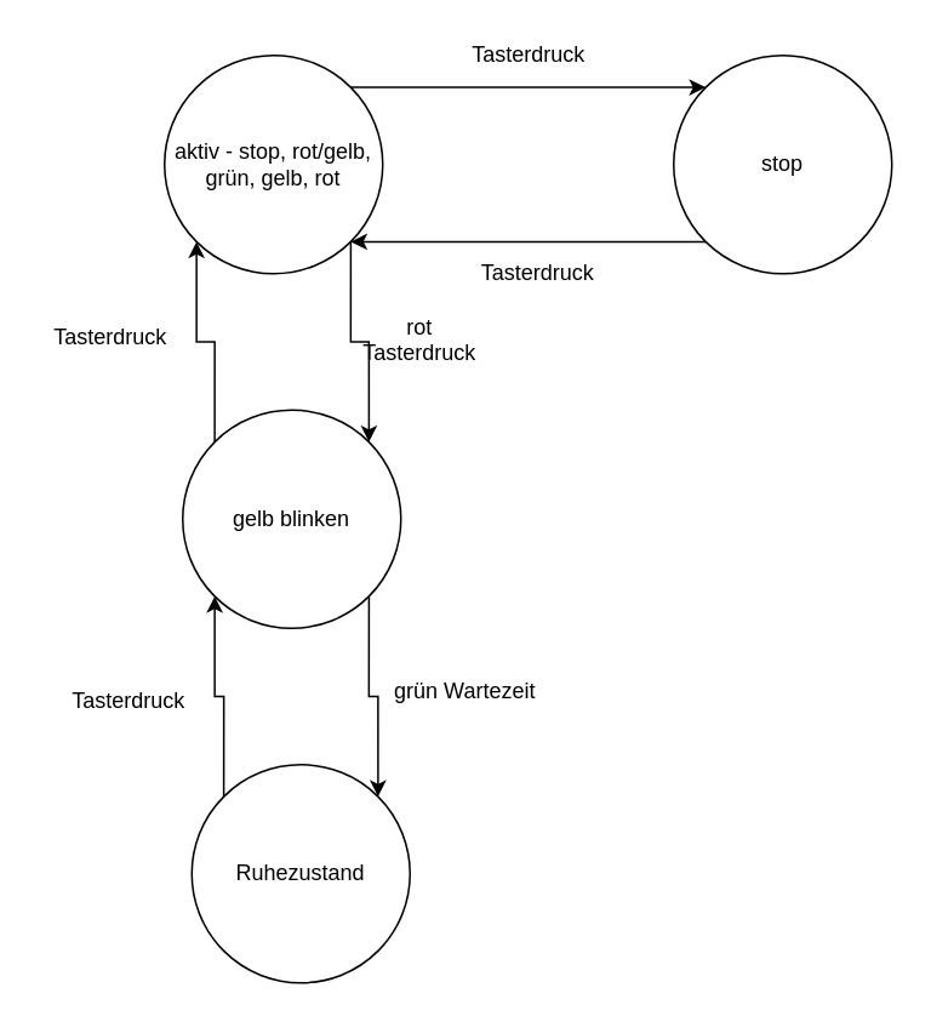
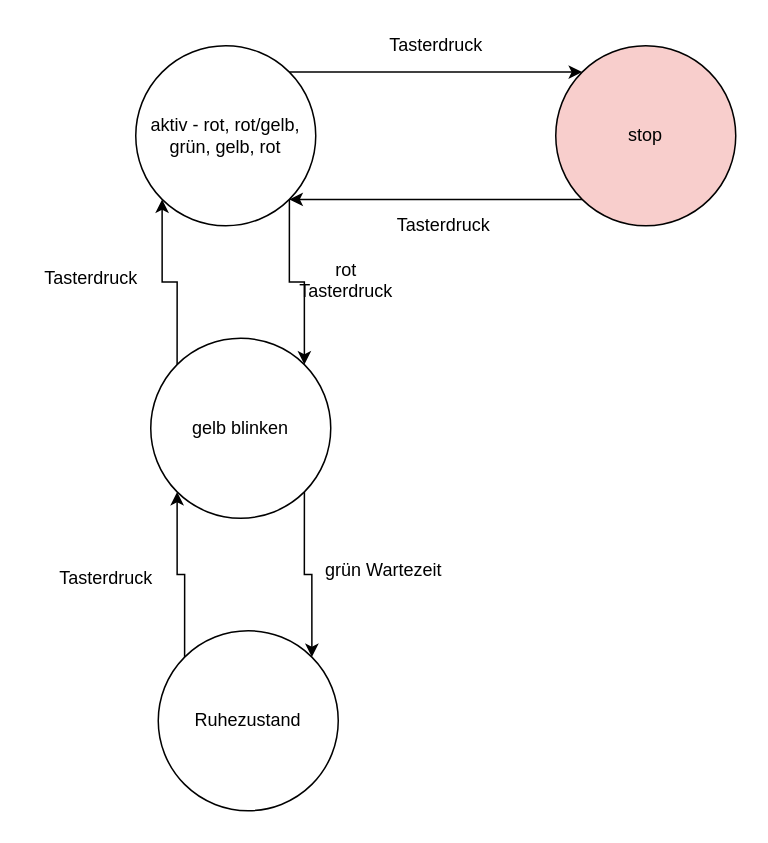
- <mxCell id="7" value="&lt;div&gt;aktiv - stop, rot/gelb, grün, gelb, rot&lt;/div&gt;" style="ellipse;whiteSpace=wrap;html=1;" vertex="1" parent="1"><mxGeometry x="90" y="30" width="120" height="120" as="geometry" /></mxCell>
+ <mxCell id="7" value="&lt;div&gt;aktiv - rot, rot/gelb, grün, gelb, rot&lt;/div&gt;" style="ellipse;whiteSpace=wrap;html=1;" vertex="1" parent="1"><mxGeometry x="90" y="30" width="120" height="120" as="geometry" /></mxCell>
- <mxCell id="9" value="&lt;div&gt;stop&lt;/div&gt;" style="ellipse;whiteSpace=wrap;html=1;" vertex="1" parent="1"><mxGeometry x="370" y="30" width="120" height="120" as="geometry" /></mxCell>
+ <mxCell id="9" value="&lt;div&gt;stop&lt;/div&gt;" style="ellipse;whiteSpace=wrap;html=1;fillColor=#f8cecc;" vertex="1" parent="1"><mxGeometry x="370" y="30" width="120" height="120" as="geometry" /></mxCell>
